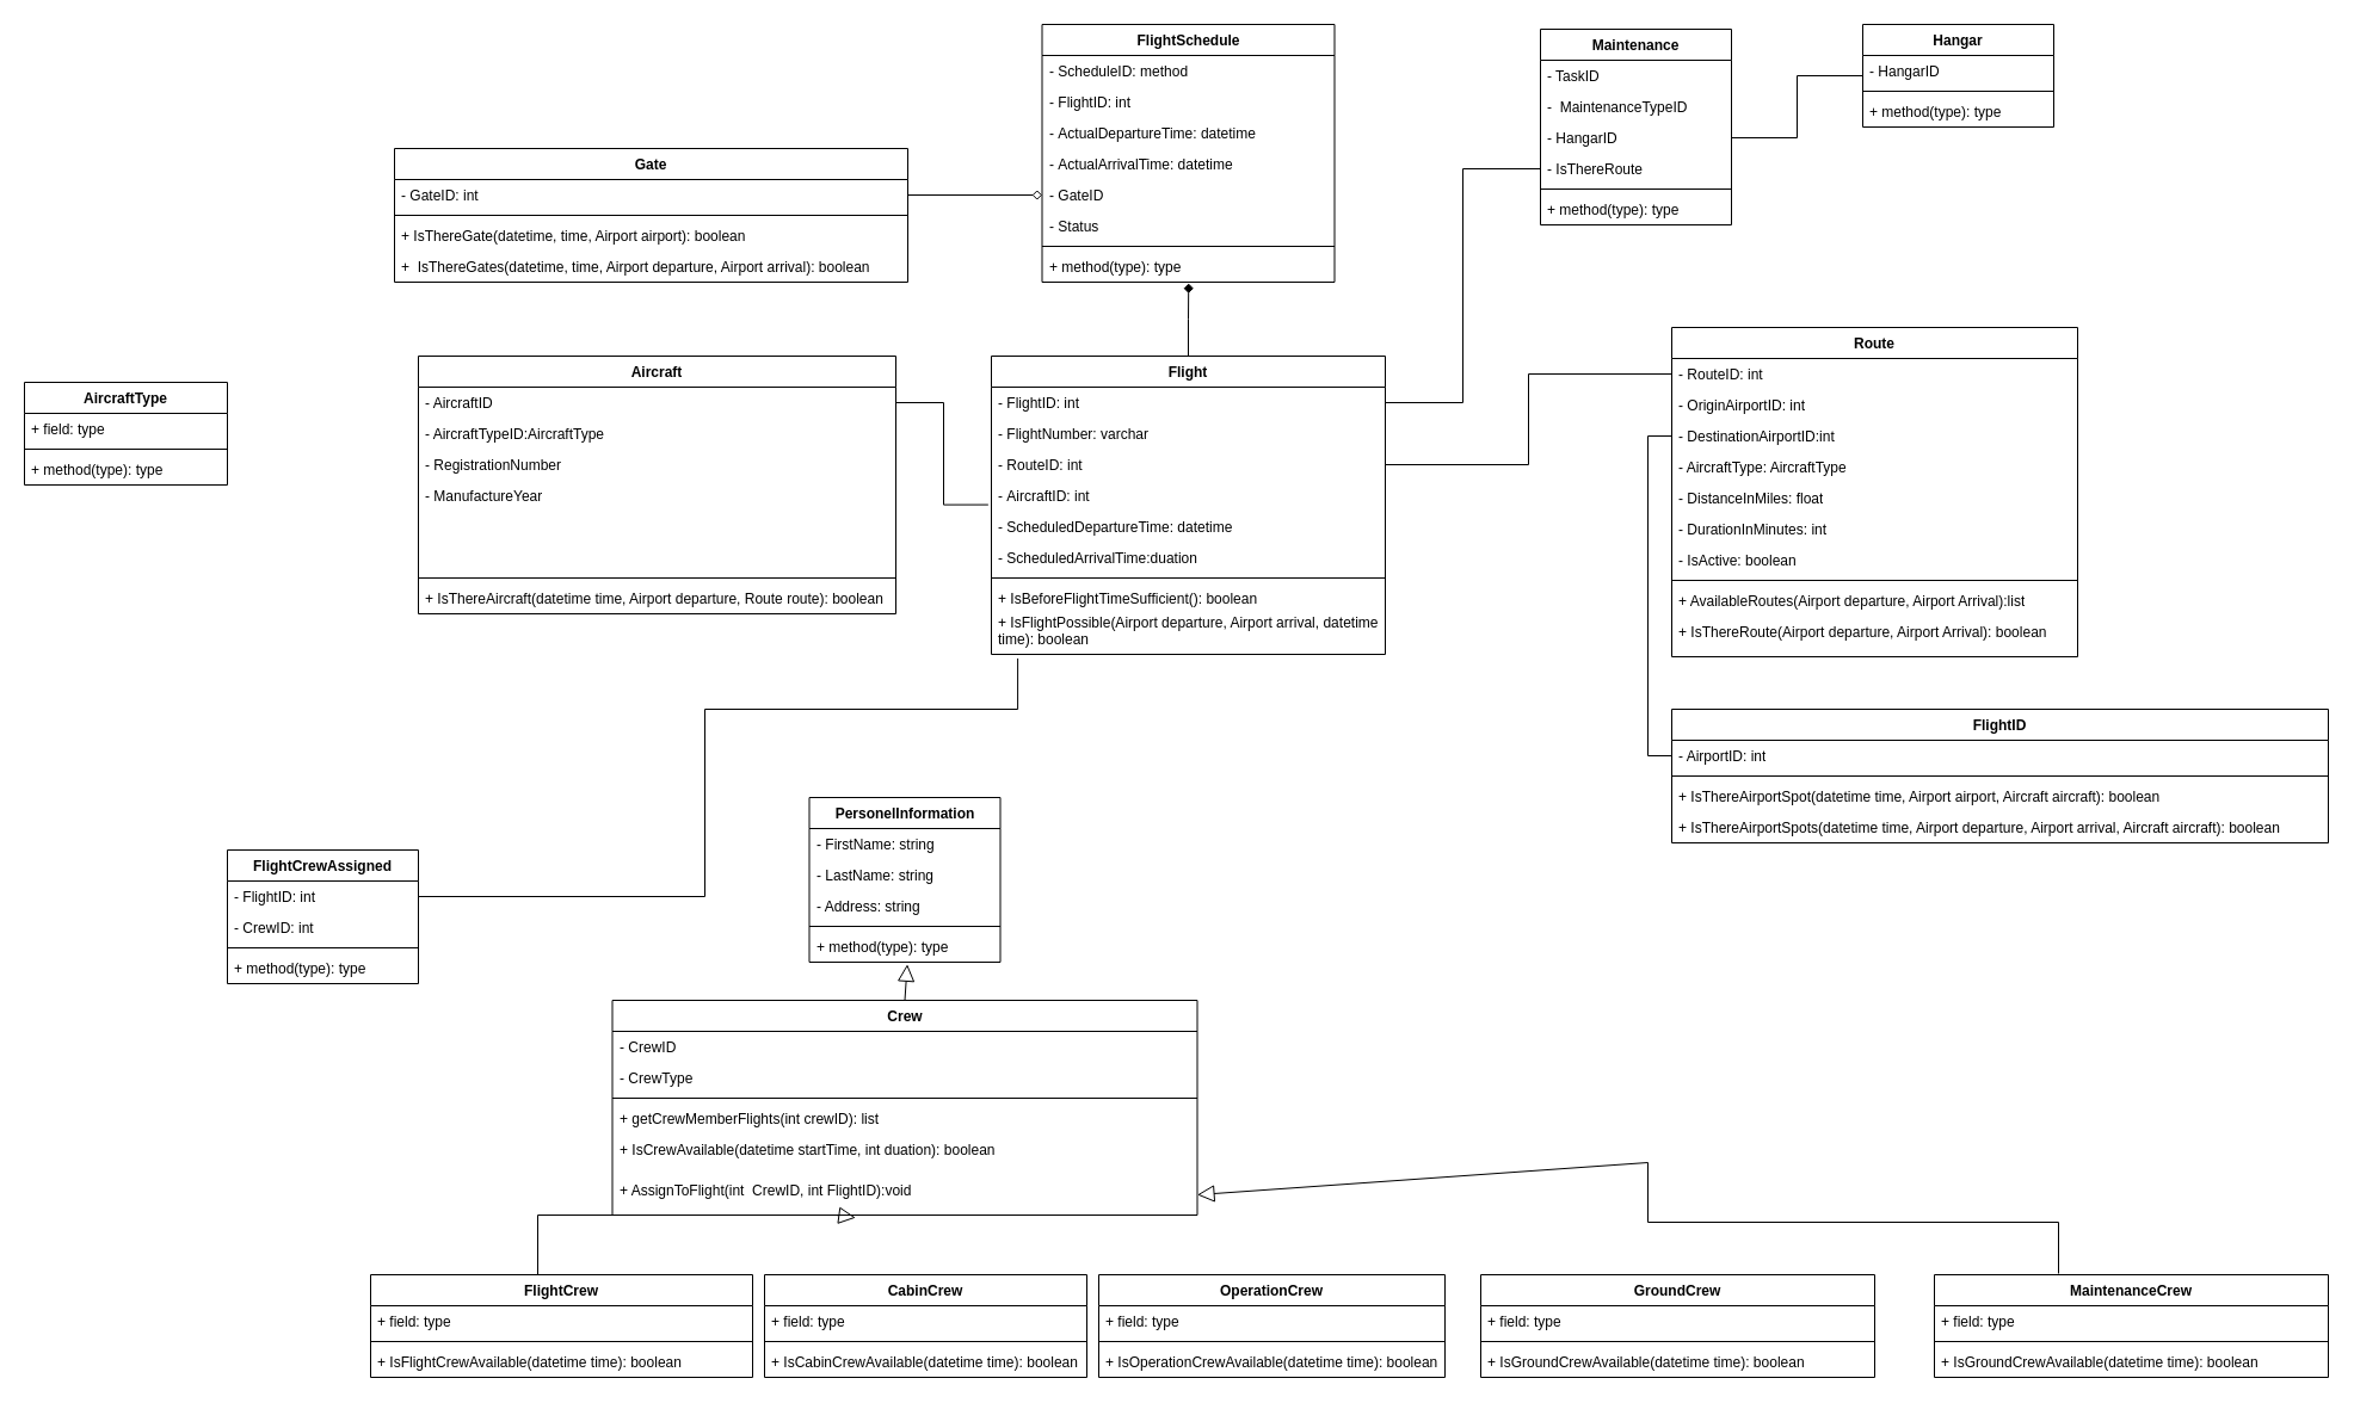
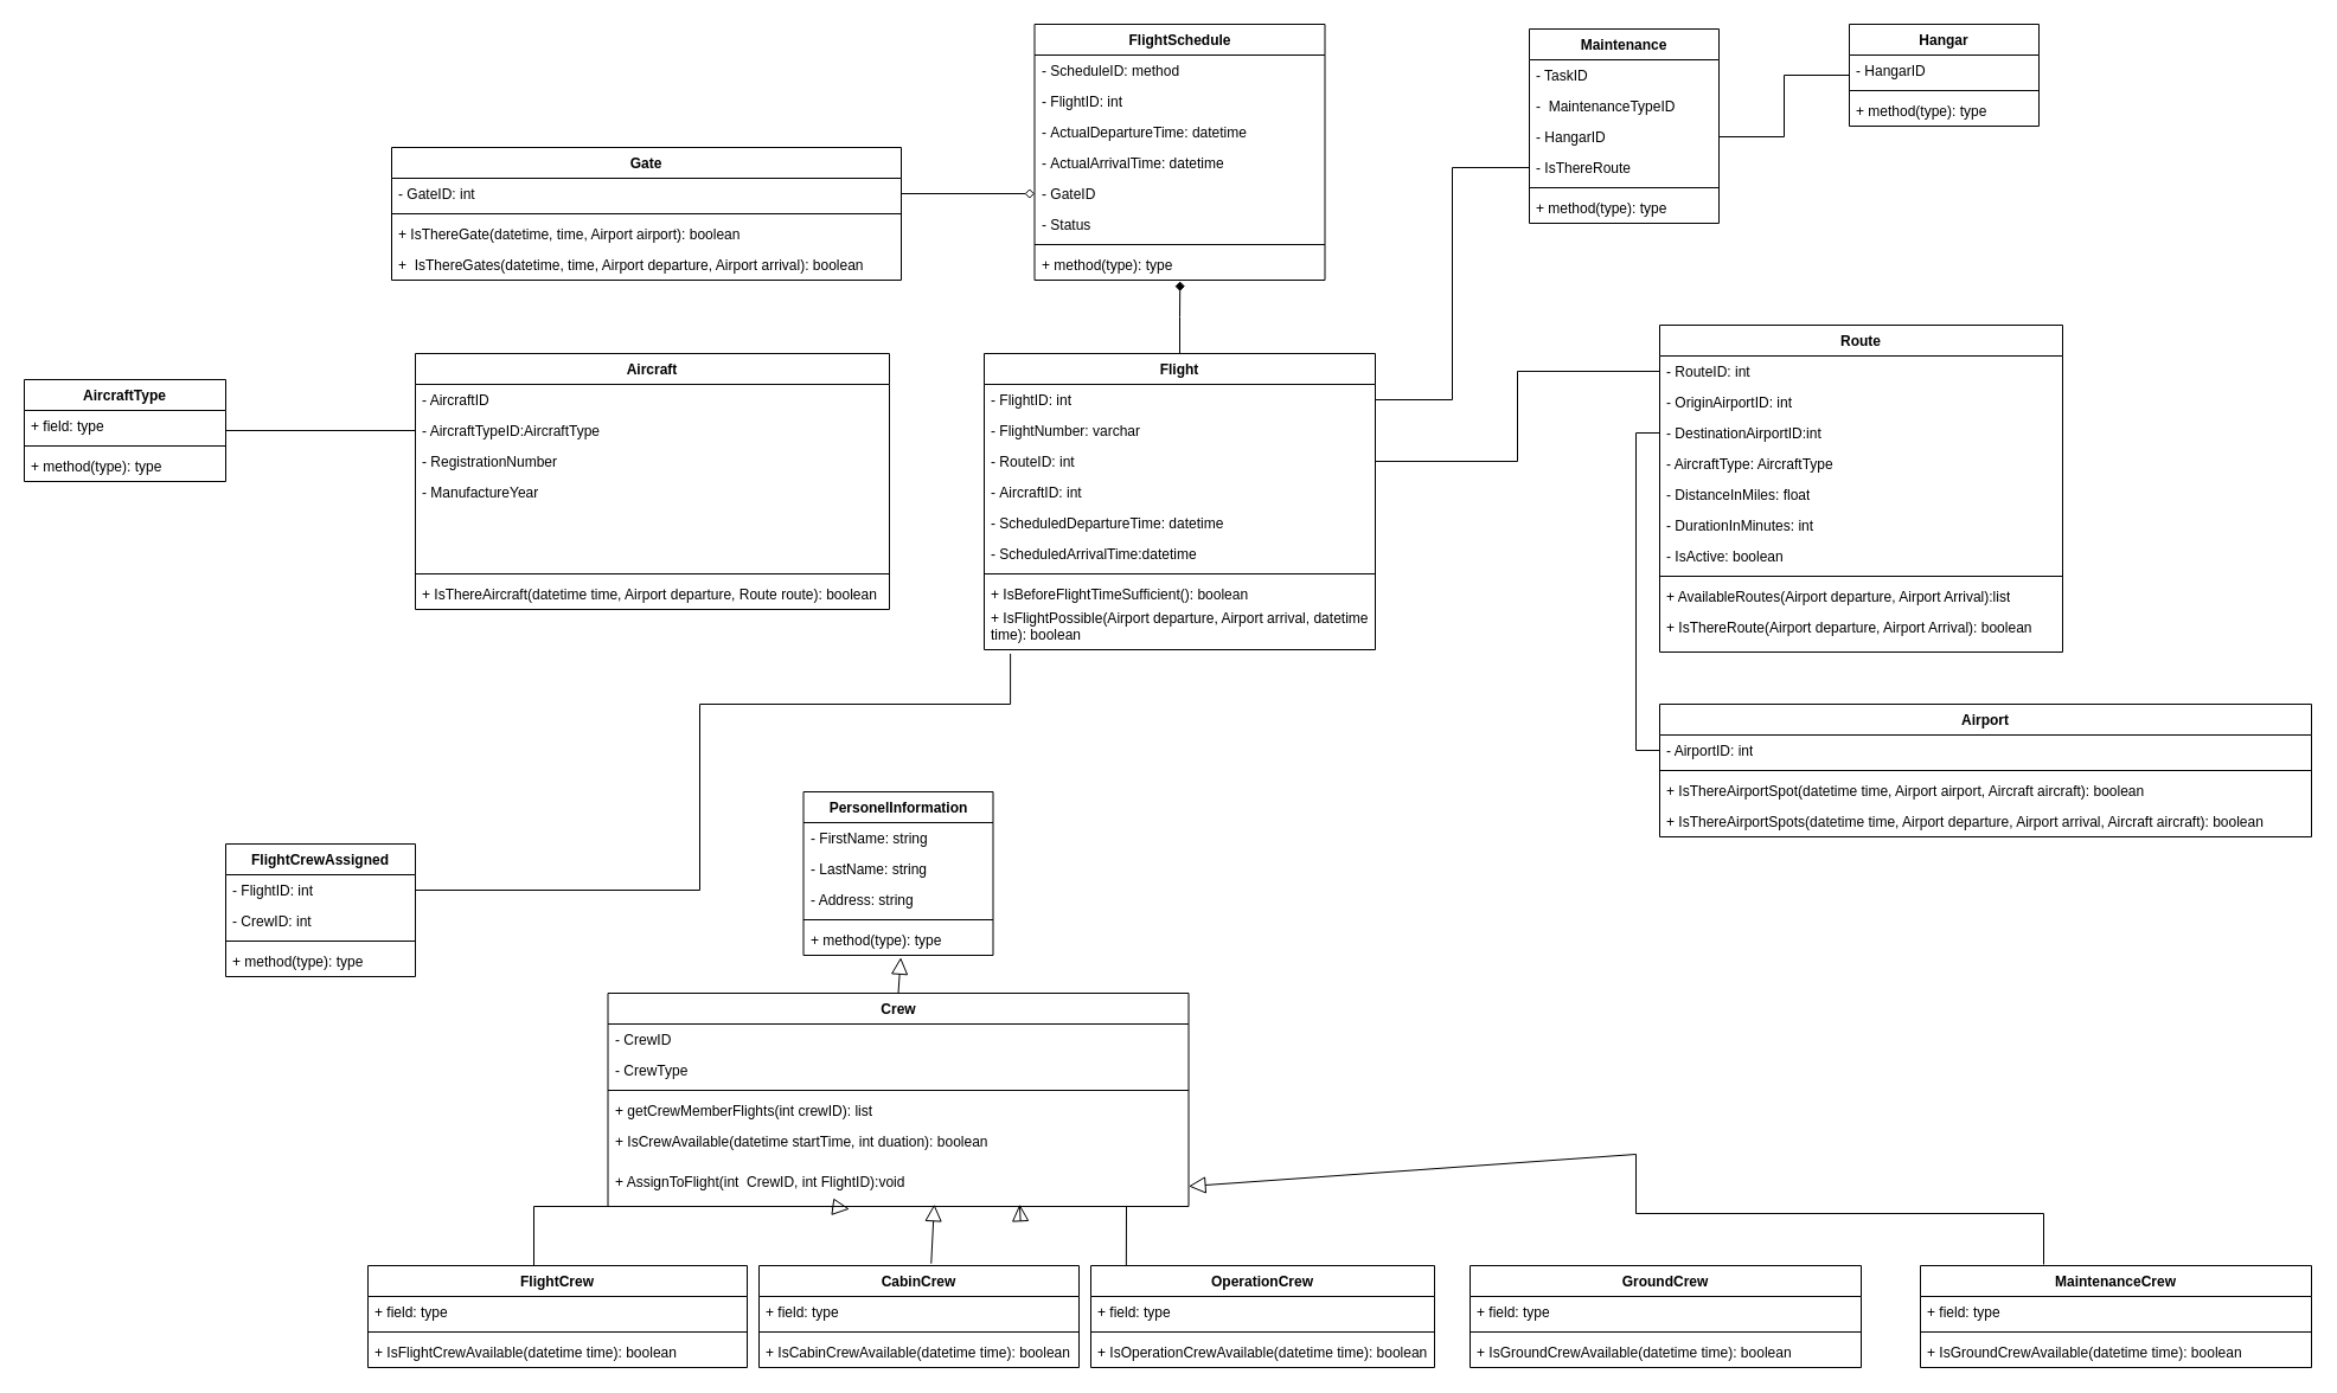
+ <mxCell id="90" style="edgeStyle=orthogonalEdgeStyle;rounded=0;orthogonalLoop=1;jettySize=auto;html=1;entryX=0;entryY=0.5;entryDx=0;entryDy=0;endArrow=none;endFill=0;" edge="1" parent="1" source="91" target="79"><mxGeometry relative="1" as="geometry" /></mxCell>
- <mxCell id="104" style="edgeStyle=orthogonalEdgeStyle;rounded=0;orthogonalLoop=1;jettySize=auto;html=1;entryX=-0.008;entryY=0.792;entryDx=0;entryDy=0;entryPerimeter=0;endArrow=none;endFill=0;" edge="1" parent="1" source="78" target="7"><mxGeometry relative="1" as="geometry" /></mxCell>
- <mxCell id="9" value="-&amp;nbsp;ScheduledArrivalTime:duation" style="text;strokeColor=none;fillColor=none;align=left;verticalAlign=top;spacingLeft=4;spacingRight=4;overflow=hidden;rotatable=0;points=[[0,0.5],[1,0.5]];portConstraint=eastwest;whiteSpace=wrap;html=1;" vertex="1" parent="3"><mxGeometry y="156" width="330" height="26" as="geometry" /></mxCell>
+ <mxCell id="9" value="-&amp;nbsp;ScheduledArrivalTime:datetime" style="text;strokeColor=none;fillColor=none;align=left;verticalAlign=top;spacingLeft=4;spacingRight=4;overflow=hidden;rotatable=0;points=[[0,0.5],[1,0.5]];portConstraint=eastwest;whiteSpace=wrap;html=1;" vertex="1" parent="3"><mxGeometry y="156" width="330" height="26" as="geometry" /></mxCell>
- <mxCell id="56" value="FlightID" style="swimlane;fontStyle=1;align=center;verticalAlign=top;childLayout=stackLayout;horizontal=1;startSize=26;horizontalStack=0;resizeParent=1;resizeParentMax=0;resizeLast=0;collapsible=1;marginBottom=0;whiteSpace=wrap;html=1;" vertex="1" parent="1"><mxGeometry x="1400" y="594" width="550" height="112" as="geometry" /></mxCell>
+ <mxCell id="56" value="Airport" style="swimlane;fontStyle=1;align=center;verticalAlign=top;childLayout=stackLayout;horizontal=1;startSize=26;horizontalStack=0;resizeParent=1;resizeParentMax=0;resizeLast=0;collapsible=1;marginBottom=0;whiteSpace=wrap;html=1;" vertex="1" parent="1"><mxGeometry x="1400" y="594" width="550" height="112" as="geometry" /></mxCell>
+ <mxCell id="89" value="" style="endArrow=block;endFill=0;endSize=12;html=1;rounded=0;entryX=0.709;entryY=0.947;entryDx=0;entryDy=0;entryPerimeter=0;exitX=0.103;exitY=0;exitDx=0;exitDy=0;exitPerimeter=0;" edge="1" parent="1" source="39" target="49"><mxGeometry width="160" relative="1" as="geometry"><mxPoint x="1030" y="1058" as="sourcePoint" /><mxPoint x="1032" y="958" as="targetPoint" /><Array as="points"><mxPoint x="950" y="1018" /><mxPoint x="860" y="1018" /></Array></mxGeometry></mxCell>
+ <mxCell id="88" value="" style="endArrow=block;endFill=0;endSize=12;html=1;rounded=0;exitX=0.538;exitY=-0.021;exitDx=0;exitDy=0;entryX=0.562;entryY=0.947;entryDx=0;entryDy=0;entryPerimeter=0;exitPerimeter=0;" edge="1" parent="1" source="35" target="49"><mxGeometry width="160" relative="1" as="geometry"><mxPoint x="774" y="1068" as="sourcePoint" /><mxPoint x="778.585" y="991.014" as="targetPoint" /></mxGeometry></mxCell>
